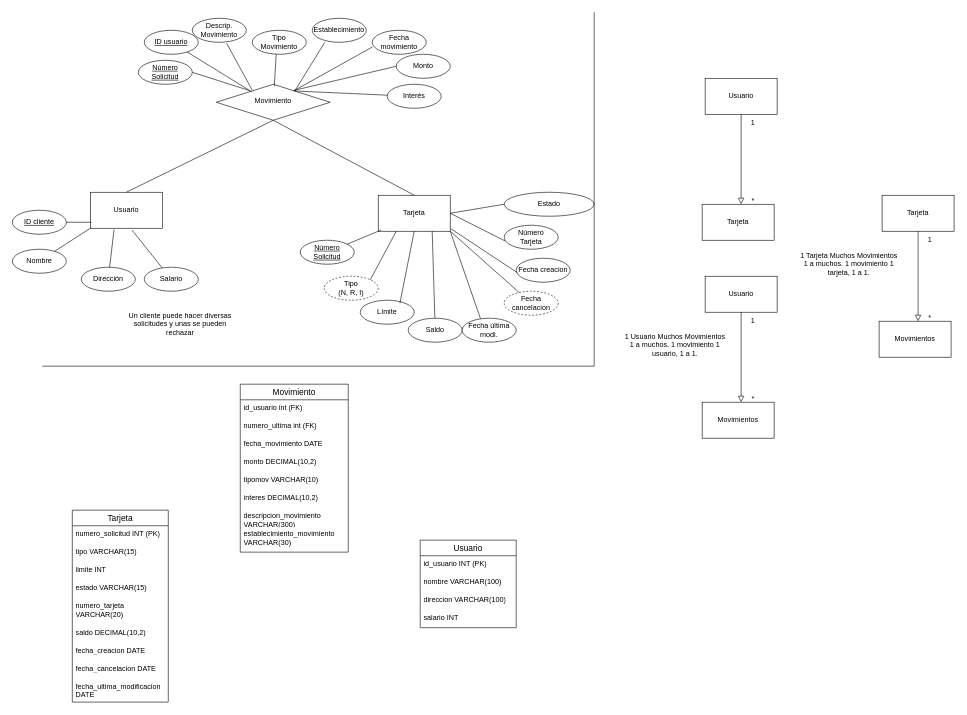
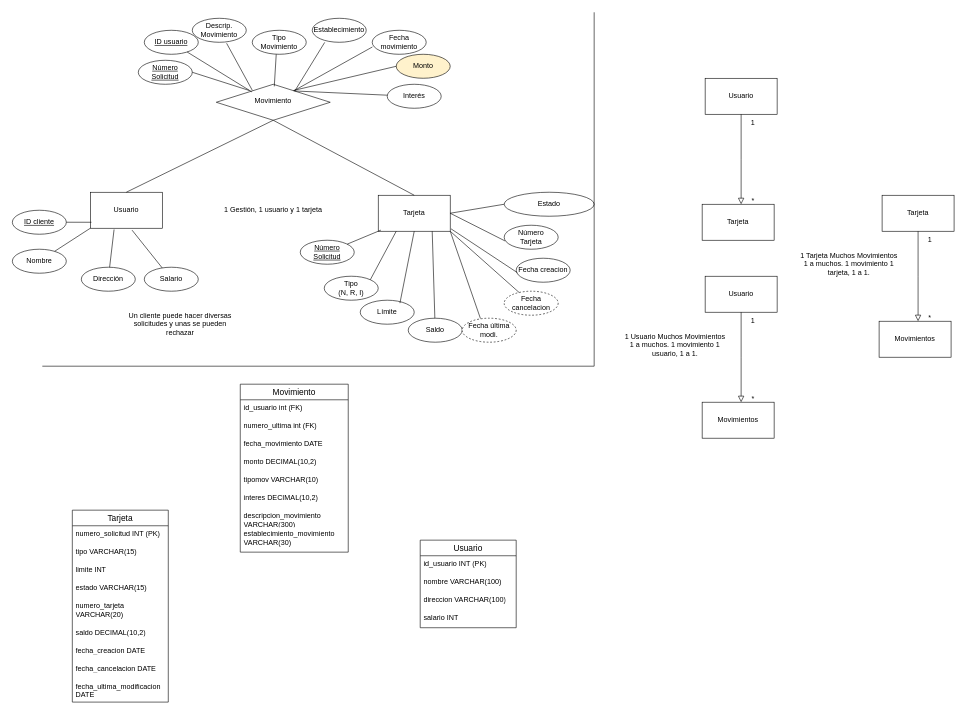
- <mxCell id="33" value="Monto" style="ellipse;whiteSpace=wrap;html=1;" vertex="1" parent="1"><mxGeometry x="660" y="90" width="90" height="40" as="geometry" /></mxCell>
+ <mxCell id="33" value="Monto" style="ellipse;whiteSpace=wrap;html=1;fillColor=#fff2cc;" vertex="1" parent="1"><mxGeometry x="660" y="90" width="90" height="40" as="geometry" /></mxCell>
+ <mxCell id="21" value="1 Gestión, 1 usuario y 1 tarjeta" style="text;html=1;align=center;verticalAlign=middle;whiteSpace=wrap;rounded=0;" vertex="1" parent="1"><mxGeometry x="360" y="335" width="190" height="30" as="geometry" /></mxCell>
- <mxCell id="9" value="Tipo&lt;div&gt;(N, R, I)&lt;/div&gt;" style="ellipse;whiteSpace=wrap;html=1;dashed=1;" vertex="1" parent="1"><mxGeometry x="540" y="460" width="90" height="40" as="geometry" /></mxCell>
+ <mxCell id="9" value="Tipo&lt;div&gt;(N, R, I)&lt;/div&gt;" style="ellipse;whiteSpace=wrap;html=1;" vertex="1" parent="1"><mxGeometry x="540" y="460" width="90" height="40" as="geometry" /></mxCell>
- <mxCell id="32" value="Fecha última modi." style="ellipse;whiteSpace=wrap;html=1;" vertex="1" parent="1"><mxGeometry x="770" y="530" width="90" height="40" as="geometry" /></mxCell>
+ <mxCell id="32" value="Fecha última modi." style="ellipse;whiteSpace=wrap;html=1;dashed=1;" vertex="1" parent="1"><mxGeometry x="770" y="530" width="90" height="40" as="geometry" /></mxCell>
